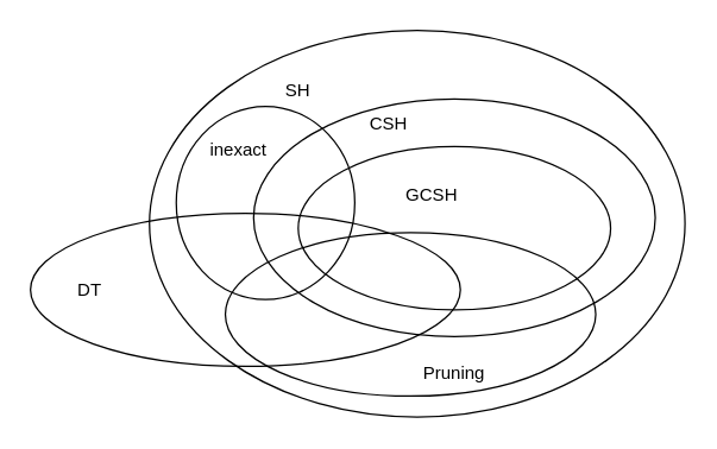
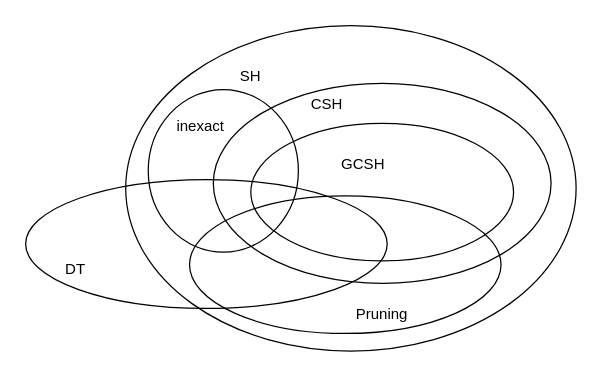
- <mxCell id="9" value="DT" style="text;html=1;strokeColor=none;fillColor=none;align=center;verticalAlign=middle;whiteSpace=wrap;rounded=0;" vertex="1" parent="1"><mxGeometry x="30" y="179.5" width="60" height="30" as="geometry" /></mxCell>
+ <mxCell id="9" value="DT" style="text;html=1;strokeColor=none;fillColor=none;align=center;verticalAlign=middle;whiteSpace=wrap;rounded=0;" vertex="1" parent="1"><mxGeometry x="30" y="199.5" width="60" height="30" as="geometry" /></mxCell>
